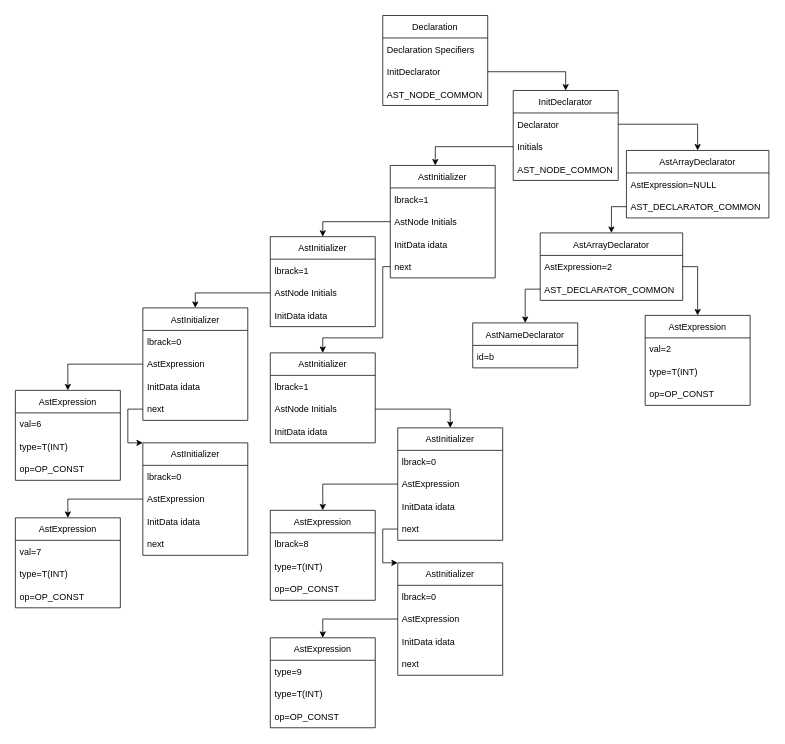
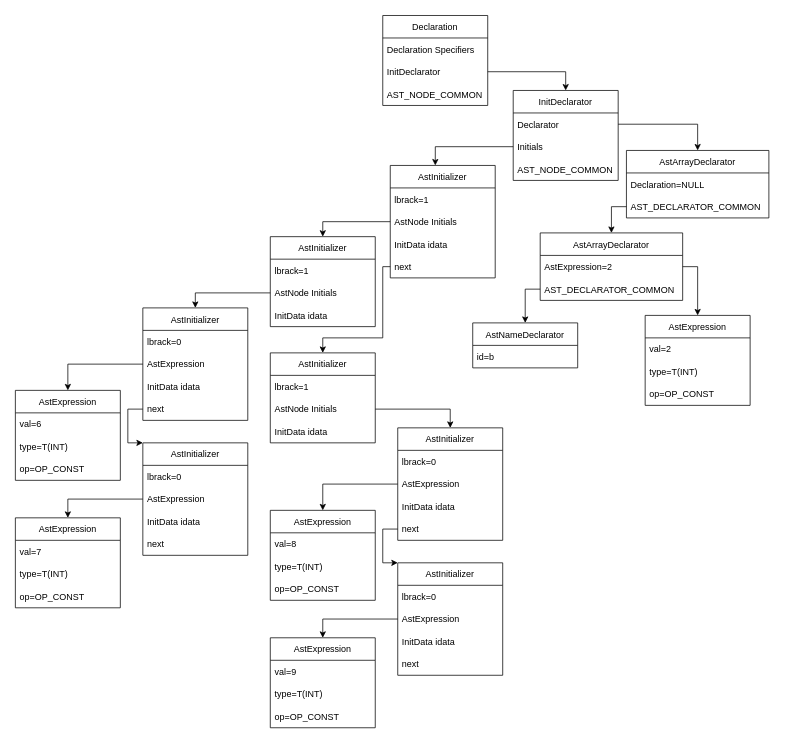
- <mxCell id="11" value="AstExpression=NULL" style="text;strokeColor=none;fillColor=none;align=left;verticalAlign=middle;spacingLeft=4;spacingRight=4;overflow=hidden;points=[[0,0.5],[1,0.5]];portConstraint=eastwest;rotatable=0;" vertex="1" parent="10"><mxGeometry y="30" width="190" height="30" as="geometry" /></mxCell>
+ <mxCell id="11" value="Declaration=NULL" style="text;strokeColor=none;fillColor=none;align=left;verticalAlign=middle;spacingLeft=4;spacingRight=4;overflow=hidden;points=[[0,0.5],[1,0.5]];portConstraint=eastwest;rotatable=0;" vertex="1" parent="10"><mxGeometry y="30" width="190" height="30" as="geometry" /></mxCell>
- <mxCell id="70" value="lbrack=8" style="text;strokeColor=none;fillColor=none;align=left;verticalAlign=middle;spacingLeft=4;spacingRight=4;overflow=hidden;points=[[0,0.5],[1,0.5]];portConstraint=eastwest;rotatable=0;" vertex="1" parent="69"><mxGeometry y="30" width="140" height="30" as="geometry" /></mxCell>
+ <mxCell id="70" value="val=8" style="text;strokeColor=none;fillColor=none;align=left;verticalAlign=middle;spacingLeft=4;spacingRight=4;overflow=hidden;points=[[0,0.5],[1,0.5]];portConstraint=eastwest;rotatable=0;" vertex="1" parent="69"><mxGeometry y="30" width="140" height="30" as="geometry" /></mxCell>
- <mxCell id="80" value="type=9" style="text;strokeColor=none;fillColor=none;align=left;verticalAlign=middle;spacingLeft=4;spacingRight=4;overflow=hidden;points=[[0,0.5],[1,0.5]];portConstraint=eastwest;rotatable=0;" vertex="1" parent="79"><mxGeometry y="30" width="140" height="30" as="geometry" /></mxCell>
+ <mxCell id="80" value="val=9" style="text;strokeColor=none;fillColor=none;align=left;verticalAlign=middle;spacingLeft=4;spacingRight=4;overflow=hidden;points=[[0,0.5],[1,0.5]];portConstraint=eastwest;rotatable=0;" vertex="1" parent="79"><mxGeometry y="30" width="140" height="30" as="geometry" /></mxCell>
